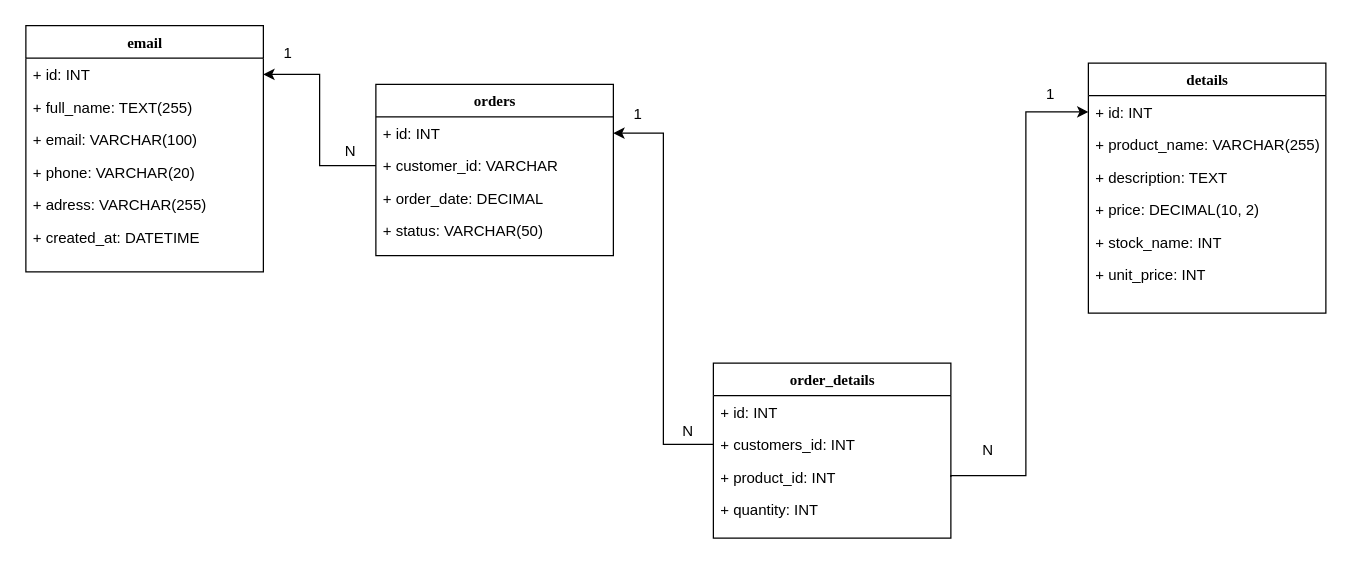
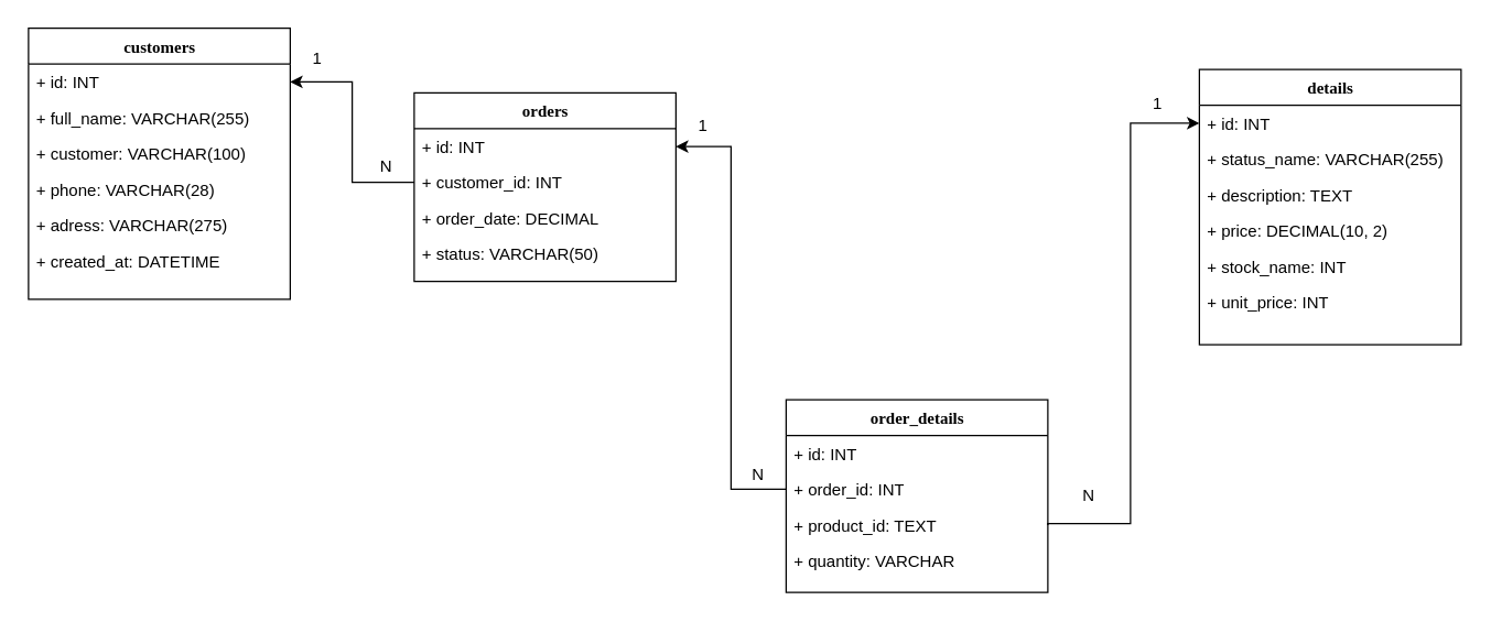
- <mxCell id="2" value="email" style="swimlane;html=1;fontStyle=1;align=center;verticalAlign=top;childLayout=stackLayout;horizontal=1;startSize=26;horizontalStack=0;resizeParent=1;resizeLast=0;collapsible=1;marginBottom=0;swimlaneFillColor=#ffffff;rounded=0;shadow=0;comic=0;labelBackgroundColor=none;strokeWidth=1;fillColor=none;fontFamily=Verdana;fontSize=12" parent="1" vertex="1"><mxGeometry x="20" y="20" width="190" height="197" as="geometry" /></mxCell>
+ <mxCell id="2" value="customers" style="swimlane;html=1;fontStyle=1;align=center;verticalAlign=top;childLayout=stackLayout;horizontal=1;startSize=26;horizontalStack=0;resizeParent=1;resizeLast=0;collapsible=1;marginBottom=0;swimlaneFillColor=#ffffff;rounded=0;shadow=0;comic=0;labelBackgroundColor=none;strokeWidth=1;fillColor=none;fontFamily=Verdana;fontSize=12" parent="1" vertex="1"><mxGeometry x="20" y="20" width="190" height="197" as="geometry" /></mxCell>
- <mxCell id="4" value="+ full_name: TEXT(255)" style="text;html=1;strokeColor=none;fillColor=none;align=left;verticalAlign=top;spacingLeft=4;spacingRight=4;whiteSpace=wrap;overflow=hidden;rotatable=0;points=[[0,0.5],[1,0.5]];portConstraint=eastwest;" parent="2" vertex="1"><mxGeometry y="52" width="190" height="26" as="geometry" /></mxCell>
+ <mxCell id="4" value="+ full_name: VARCHAR(255)" style="text;html=1;strokeColor=none;fillColor=none;align=left;verticalAlign=top;spacingLeft=4;spacingRight=4;whiteSpace=wrap;overflow=hidden;rotatable=0;points=[[0,0.5],[1,0.5]];portConstraint=eastwest;" parent="2" vertex="1"><mxGeometry y="52" width="190" height="26" as="geometry" /></mxCell>
- <mxCell id="5" value="+ email: VARCHAR(100)" style="text;html=1;strokeColor=none;fillColor=none;align=left;verticalAlign=top;spacingLeft=4;spacingRight=4;whiteSpace=wrap;overflow=hidden;rotatable=0;points=[[0,0.5],[1,0.5]];portConstraint=eastwest;" parent="2" vertex="1"><mxGeometry y="78" width="190" height="26" as="geometry" /></mxCell>
+ <mxCell id="5" value="+ customer: VARCHAR(100)" style="text;html=1;strokeColor=none;fillColor=none;align=left;verticalAlign=top;spacingLeft=4;spacingRight=4;whiteSpace=wrap;overflow=hidden;rotatable=0;points=[[0,0.5],[1,0.5]];portConstraint=eastwest;" parent="2" vertex="1"><mxGeometry y="78" width="190" height="26" as="geometry" /></mxCell>
- <mxCell id="16" value="+ product_name: VARCHAR(255)" style="text;html=1;strokeColor=none;fillColor=none;align=left;verticalAlign=top;spacingLeft=4;spacingRight=4;whiteSpace=wrap;overflow=hidden;rotatable=0;points=[[0,0.5],[1,0.5]];portConstraint=eastwest;" vertex="1" parent="14"><mxGeometry y="52" width="190" height="26" as="geometry" /></mxCell>
+ <mxCell id="16" value="+ status_name: VARCHAR(255)" style="text;html=1;strokeColor=none;fillColor=none;align=left;verticalAlign=top;spacingLeft=4;spacingRight=4;whiteSpace=wrap;overflow=hidden;rotatable=0;points=[[0,0.5],[1,0.5]];portConstraint=eastwest;" vertex="1" parent="14"><mxGeometry y="52" width="190" height="26" as="geometry" /></mxCell>
- <mxCell id="11" value="+ customer_id: VARCHAR" style="text;html=1;strokeColor=none;fillColor=none;align=left;verticalAlign=top;spacingLeft=4;spacingRight=4;whiteSpace=wrap;overflow=hidden;rotatable=0;points=[[0,0.5],[1,0.5]];portConstraint=eastwest;" vertex="1" parent="9"><mxGeometry y="52" width="190" height="26" as="geometry" /></mxCell>
+ <mxCell id="11" value="+ customer_id: INT" style="text;html=1;strokeColor=none;fillColor=none;align=left;verticalAlign=top;spacingLeft=4;spacingRight=4;whiteSpace=wrap;overflow=hidden;rotatable=0;points=[[0,0.5],[1,0.5]];portConstraint=eastwest;" vertex="1" parent="9"><mxGeometry y="52" width="190" height="26" as="geometry" /></mxCell>
- <mxCell id="6" value="+ phone: VARCHAR(20)" style="text;html=1;strokeColor=none;fillColor=none;align=left;verticalAlign=top;spacingLeft=4;spacingRight=4;whiteSpace=wrap;overflow=hidden;rotatable=0;points=[[0,0.5],[1,0.5]];portConstraint=eastwest;" parent="2" vertex="1"><mxGeometry y="104" width="190" height="26" as="geometry" /></mxCell>
+ <mxCell id="6" value="+ phone: VARCHAR(28)" style="text;html=1;strokeColor=none;fillColor=none;align=left;verticalAlign=top;spacingLeft=4;spacingRight=4;whiteSpace=wrap;overflow=hidden;rotatable=0;points=[[0,0.5],[1,0.5]];portConstraint=eastwest;" parent="2" vertex="1"><mxGeometry y="104" width="190" height="26" as="geometry" /></mxCell>
- <mxCell id="7" value="+ adress: VARCHAR(255)" style="text;html=1;strokeColor=none;fillColor=none;align=left;verticalAlign=top;spacingLeft=4;spacingRight=4;whiteSpace=wrap;overflow=hidden;rotatable=0;points=[[0,0.5],[1,0.5]];portConstraint=eastwest;" parent="2" vertex="1"><mxGeometry y="130" width="190" height="26" as="geometry" /></mxCell>
+ <mxCell id="7" value="+ adress: VARCHAR(275)" style="text;html=1;strokeColor=none;fillColor=none;align=left;verticalAlign=top;spacingLeft=4;spacingRight=4;whiteSpace=wrap;overflow=hidden;rotatable=0;points=[[0,0.5],[1,0.5]];portConstraint=eastwest;" parent="2" vertex="1"><mxGeometry y="130" width="190" height="26" as="geometry" /></mxCell>
- <mxCell id="27" value="+ customers_id: INT" style="text;html=1;strokeColor=none;fillColor=none;align=left;verticalAlign=top;spacingLeft=4;spacingRight=4;whiteSpace=wrap;overflow=hidden;rotatable=0;points=[[0,0.5],[1,0.5]];portConstraint=eastwest;" vertex="1" parent="25"><mxGeometry y="52" width="190" height="26" as="geometry" /></mxCell>
+ <mxCell id="27" value="+ order_id: INT" style="text;html=1;strokeColor=none;fillColor=none;align=left;verticalAlign=top;spacingLeft=4;spacingRight=4;whiteSpace=wrap;overflow=hidden;rotatable=0;points=[[0,0.5],[1,0.5]];portConstraint=eastwest;" vertex="1" parent="25"><mxGeometry y="52" width="190" height="26" as="geometry" /></mxCell>
- <mxCell id="28" value="+ product_id: INT" style="text;html=1;strokeColor=none;fillColor=none;align=left;verticalAlign=top;spacingLeft=4;spacingRight=4;whiteSpace=wrap;overflow=hidden;rotatable=0;points=[[0,0.5],[1,0.5]];portConstraint=eastwest;" vertex="1" parent="25"><mxGeometry y="78" width="190" height="26" as="geometry" /></mxCell>
+ <mxCell id="28" value="+ product_id: TEXT" style="text;html=1;strokeColor=none;fillColor=none;align=left;verticalAlign=top;spacingLeft=4;spacingRight=4;whiteSpace=wrap;overflow=hidden;rotatable=0;points=[[0,0.5],[1,0.5]];portConstraint=eastwest;" vertex="1" parent="25"><mxGeometry y="78" width="190" height="26" as="geometry" /></mxCell>
- <mxCell id="29" value="+ quantity: INT" style="text;html=1;strokeColor=none;fillColor=none;align=left;verticalAlign=top;spacingLeft=4;spacingRight=4;whiteSpace=wrap;overflow=hidden;rotatable=0;points=[[0,0.5],[1,0.5]];portConstraint=eastwest;" vertex="1" parent="25"><mxGeometry y="104" width="190" height="26" as="geometry" /></mxCell>
+ <mxCell id="29" value="+ quantity: VARCHAR" style="text;html=1;strokeColor=none;fillColor=none;align=left;verticalAlign=top;spacingLeft=4;spacingRight=4;whiteSpace=wrap;overflow=hidden;rotatable=0;points=[[0,0.5],[1,0.5]];portConstraint=eastwest;" vertex="1" parent="25"><mxGeometry y="104" width="190" height="26" as="geometry" /></mxCell>
